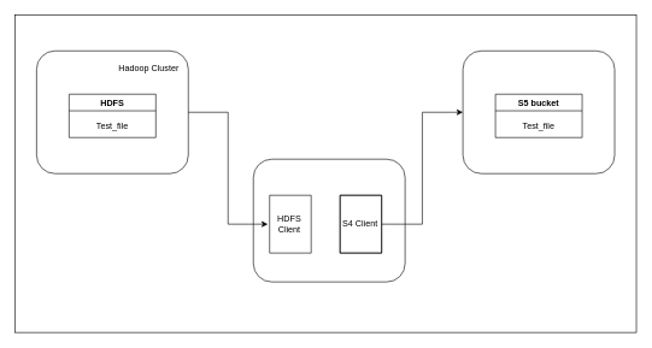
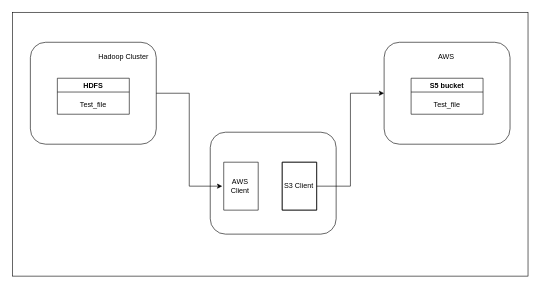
+ <mxCell id="18" value="AWS&amp;nbsp;" style="text;html=1;align=center;verticalAlign=middle;whiteSpace=wrap;rounded=0;" vertex="1" parent="16"><mxGeometry x="52.5" y="10" width="105" height="30" as="geometry" /></mxCell>
- <mxCell id="11" value="HDFS Client" style="text;html=1;align=center;verticalAlign=middle;whiteSpace=wrap;rounded=0;" vertex="1" parent="10"><mxGeometry x="-2.5" y="25" width="60" height="30" as="geometry" /></mxCell>
+ <mxCell id="11" value="AWS Client" style="text;html=1;align=center;verticalAlign=middle;whiteSpace=wrap;rounded=0;" vertex="1" parent="10"><mxGeometry x="-2.5" y="25" width="60" height="30" as="geometry" /></mxCell>
- <mxCell id="14" value="S4 Client" style="text;html=1;align=center;verticalAlign=middle;whiteSpace=wrap;rounded=0;" vertex="1" parent="13"><mxGeometry x="-2.5" y="25" width="60" height="30" as="geometry" /></mxCell>
+ <mxCell id="14" value="S3 Client" style="text;html=1;align=center;verticalAlign=middle;whiteSpace=wrap;rounded=0;" vertex="1" parent="13"><mxGeometry x="-2.5" y="25" width="60" height="30" as="geometry" /></mxCell>
